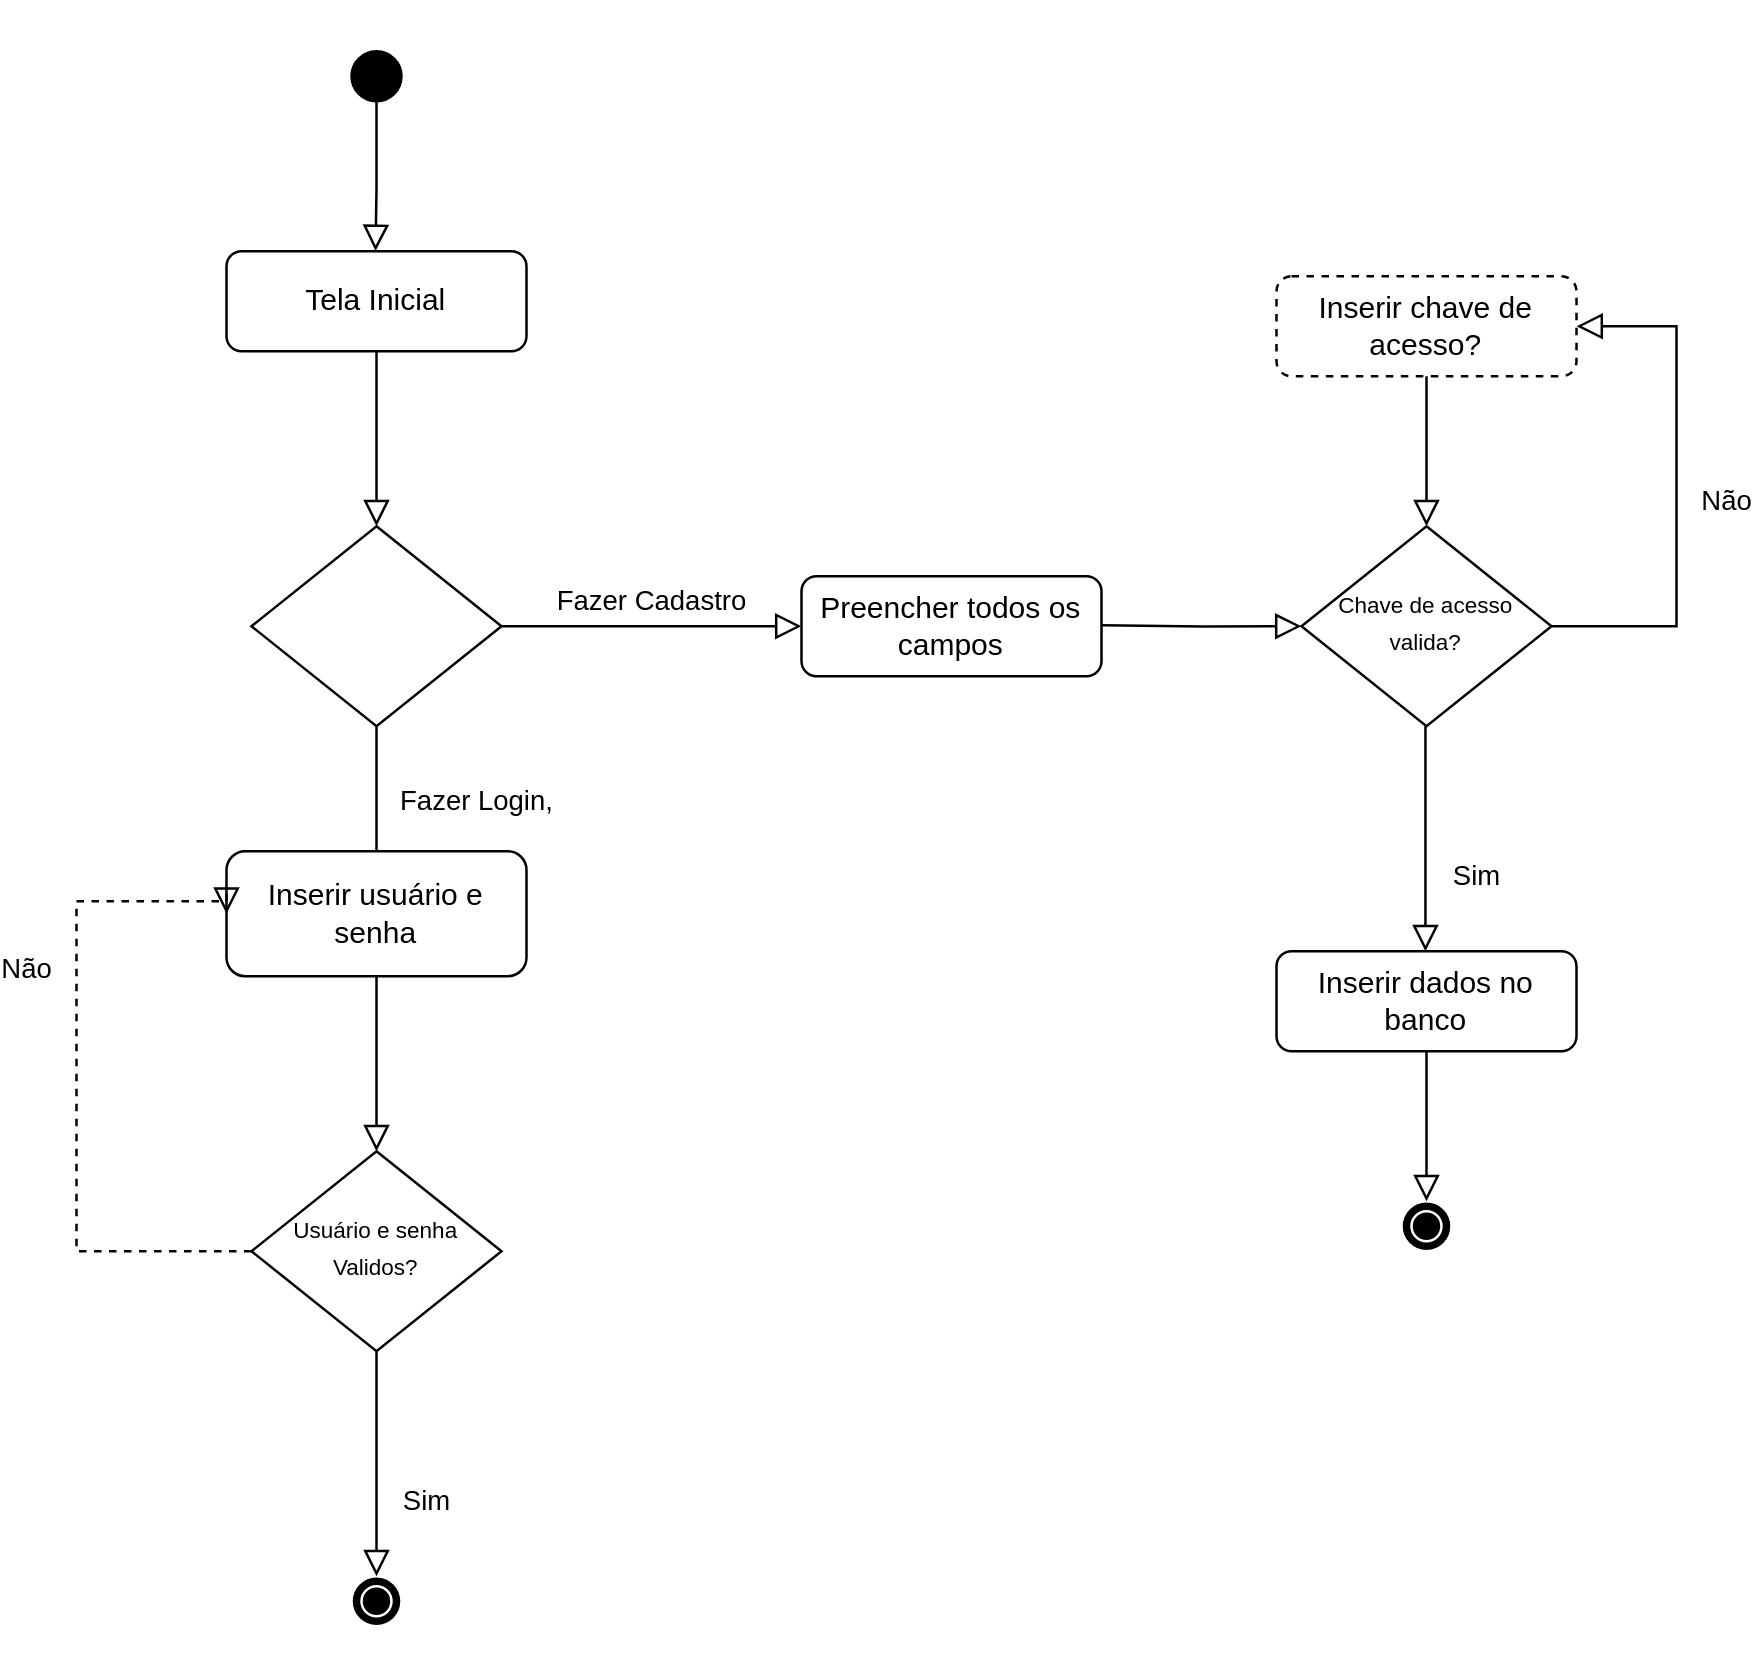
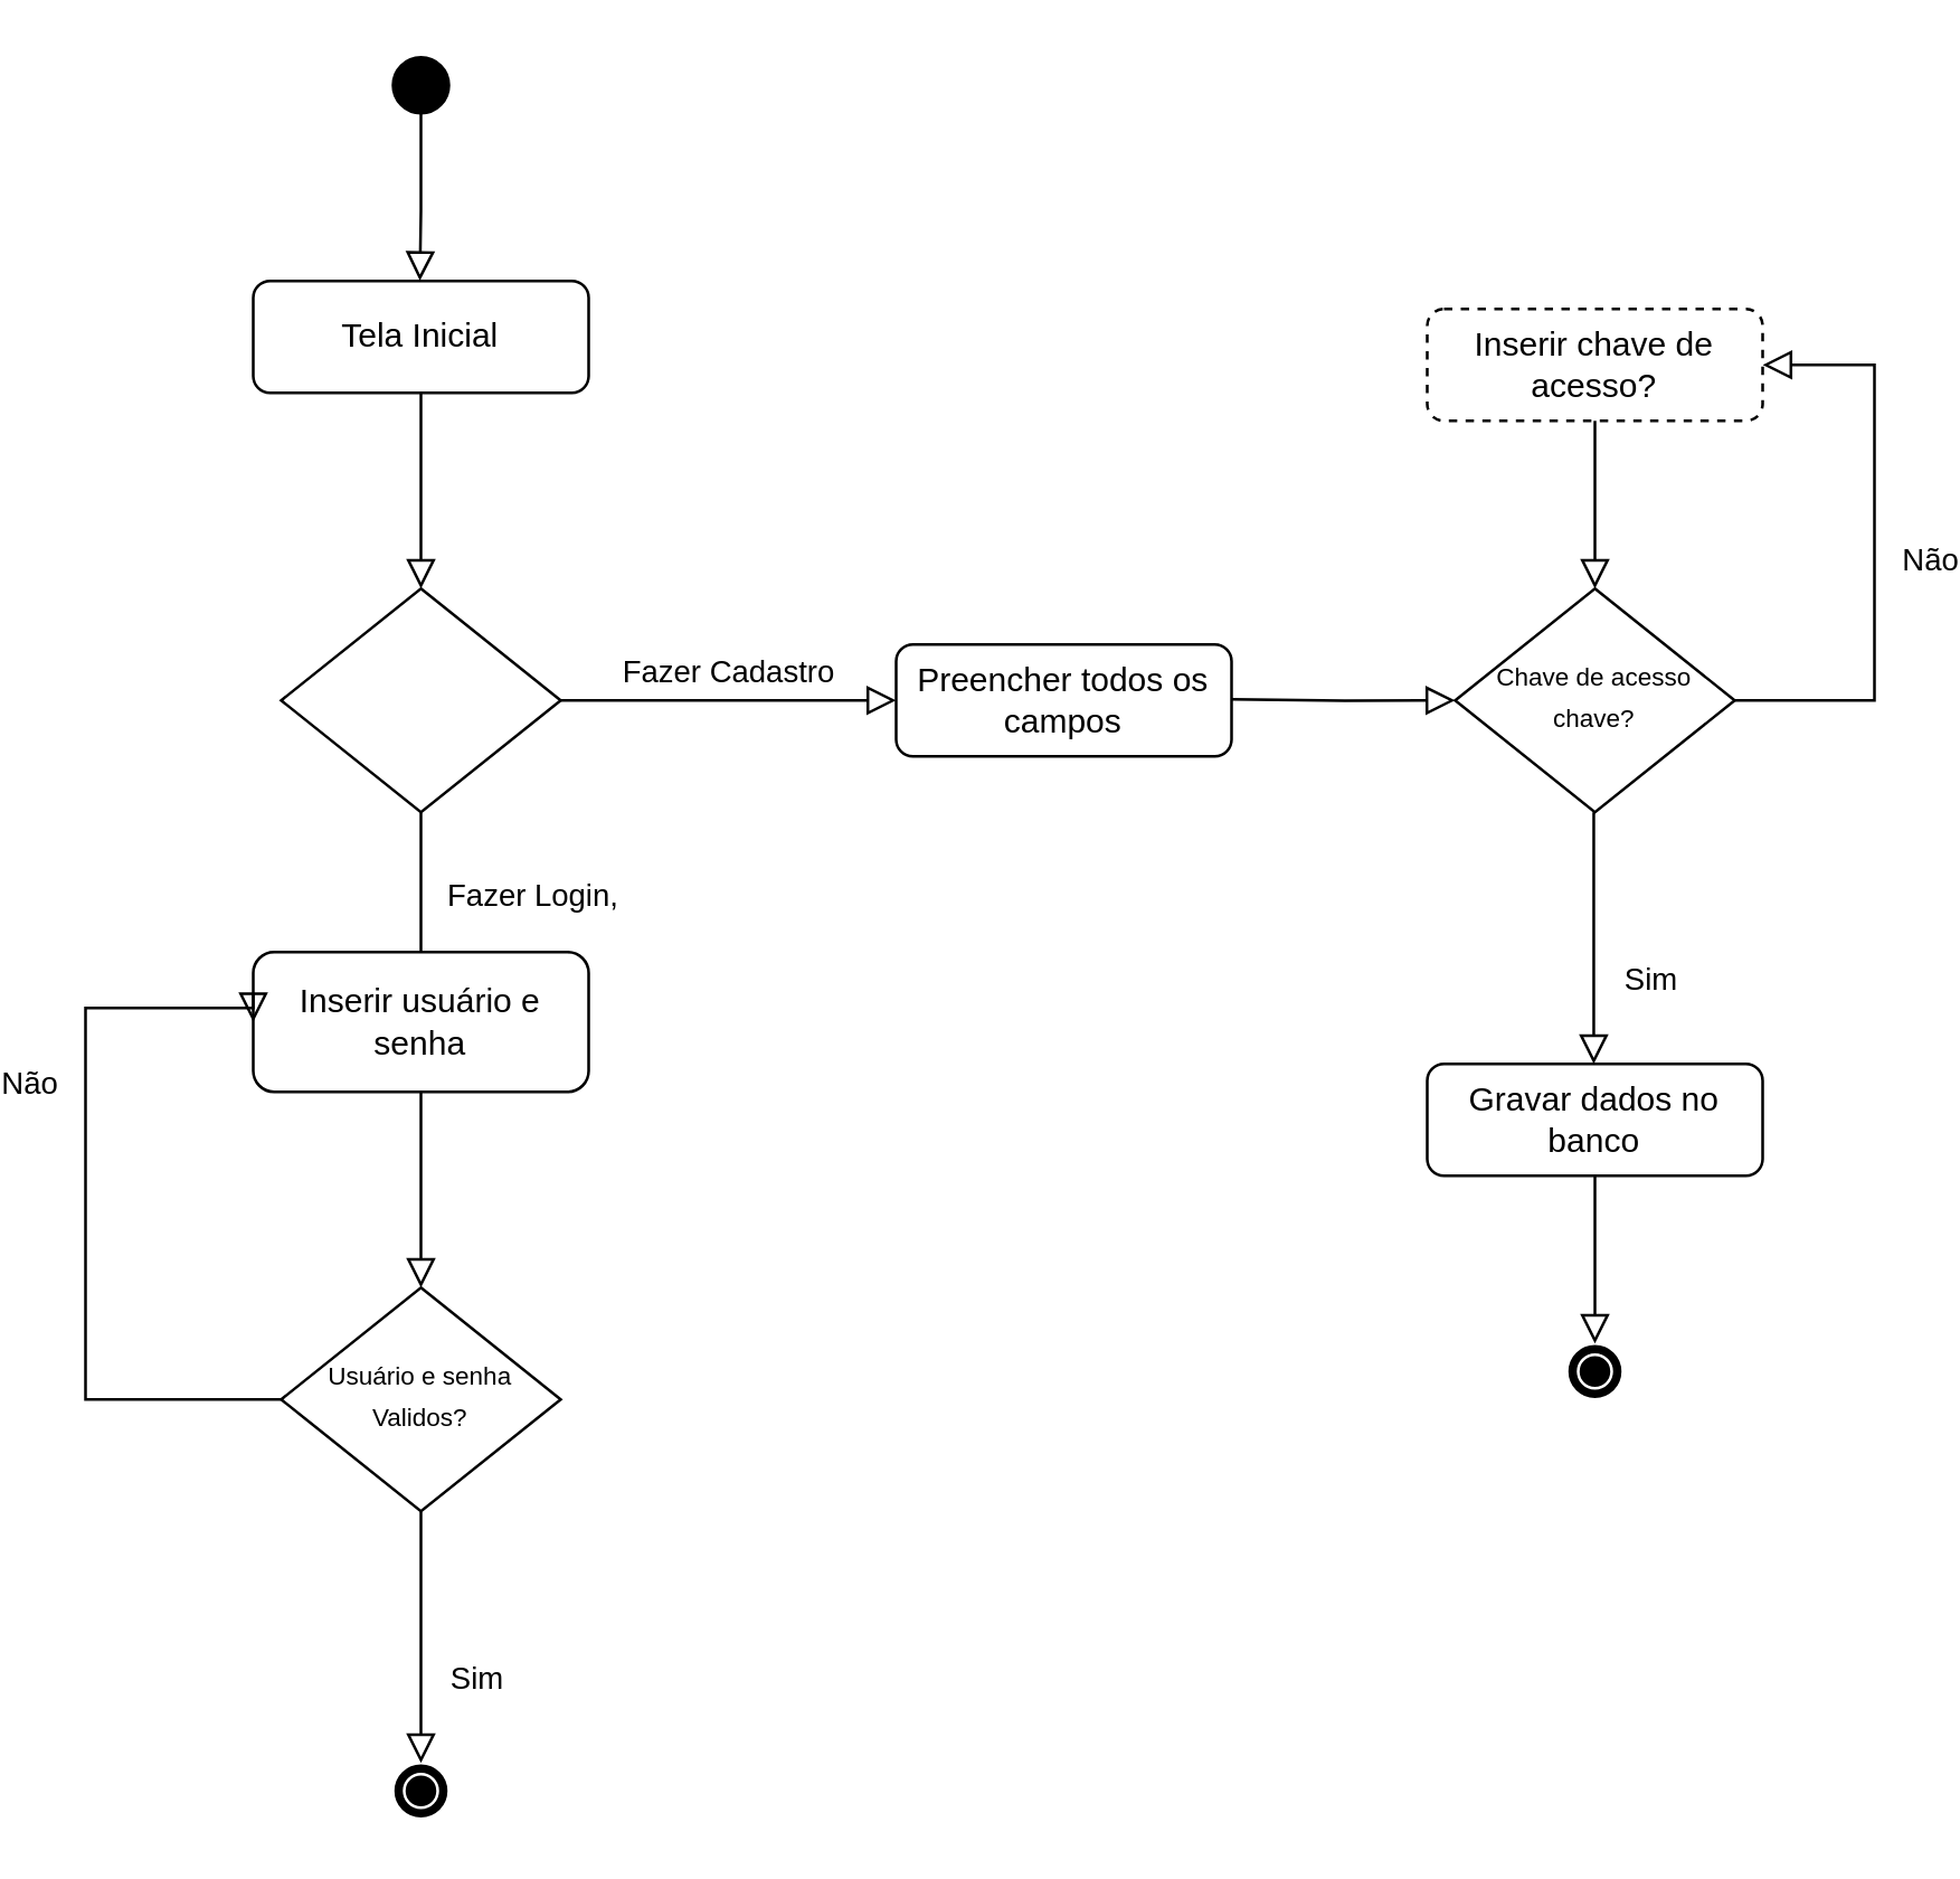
- <mxCell id="15" value="&lt;font style=&quot;font-size: 9px&quot;&gt;Chave de acesso valida?&lt;/font&gt;" style="rhombus;whiteSpace=wrap;html=1;shadow=0;fontFamily=Helvetica;fontSize=12;align=center;strokeWidth=1;spacing=6;spacingTop=-4;" parent="1" vertex="1"><mxGeometry x="510" y="210" width="100" height="80" as="geometry" /></mxCell>
+ <mxCell id="15" value="&lt;font style=&quot;font-size: 9px&quot;&gt;Chave de acesso chave?&lt;/font&gt;" style="rhombus;whiteSpace=wrap;html=1;shadow=0;fontFamily=Helvetica;fontSize=12;align=center;strokeWidth=1;spacing=6;spacingTop=-4;" parent="1" vertex="1"><mxGeometry x="510" y="210" width="100" height="80" as="geometry" /></mxCell>
- <mxCell id="18" value="Inserir dados no banco" style="rounded=1;whiteSpace=wrap;html=1;fontSize=12;glass=0;strokeWidth=1;shadow=0;" parent="1" vertex="1"><mxGeometry x="500" y="380" width="120" height="40" as="geometry" /></mxCell>
+ <mxCell id="18" value="Gravar dados no banco" style="rounded=1;whiteSpace=wrap;html=1;fontSize=12;glass=0;strokeWidth=1;shadow=0;" parent="1" vertex="1"><mxGeometry x="500" y="380" width="120" height="40" as="geometry" /></mxCell>
- <mxCell id="14" value="Não" style="rounded=0;html=1;jettySize=auto;orthogonalLoop=1;fontSize=11;endArrow=block;endFill=0;endSize=8;strokeWidth=1;shadow=0;labelBackgroundColor=none;edgeStyle=orthogonalEdgeStyle;exitX=0;exitY=0.5;exitDx=0;exitDy=0;entryX=0;entryY=0.5;entryDx=0;entryDy=0;dashed=1;" parent="1" source="12" target="11" edge="1"><mxGeometry x="0.333" y="20" relative="1" as="geometry"><mxPoint as="offset" /><mxPoint x="30" y="490" as="sourcePoint" /><mxPoint x="0" y="360" as="targetPoint" /><Array as="points"><mxPoint x="20" y="500" /><mxPoint x="20" y="360" /></Array></mxGeometry></mxCell>
+ <mxCell id="14" value="Não" style="rounded=0;html=1;jettySize=auto;orthogonalLoop=1;fontSize=11;endArrow=block;endFill=0;endSize=8;strokeWidth=1;shadow=0;labelBackgroundColor=none;edgeStyle=orthogonalEdgeStyle;exitX=0;exitY=0.5;exitDx=0;exitDy=0;entryX=0;entryY=0.5;entryDx=0;entryDy=0;" parent="1" source="12" target="11" edge="1"><mxGeometry x="0.333" y="20" relative="1" as="geometry"><mxPoint as="offset" /><mxPoint x="30" y="490" as="sourcePoint" /><mxPoint x="0" y="360" as="targetPoint" /><Array as="points"><mxPoint x="20" y="500" /><mxPoint x="20" y="360" /></Array></mxGeometry></mxCell>
